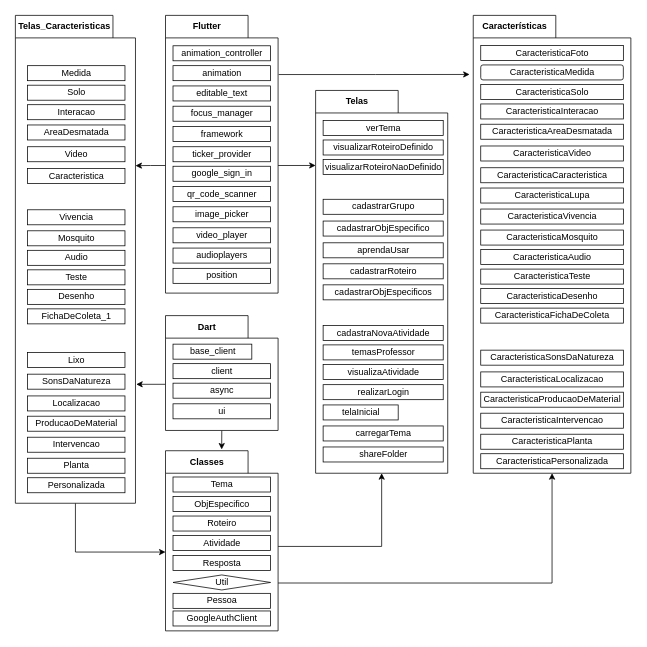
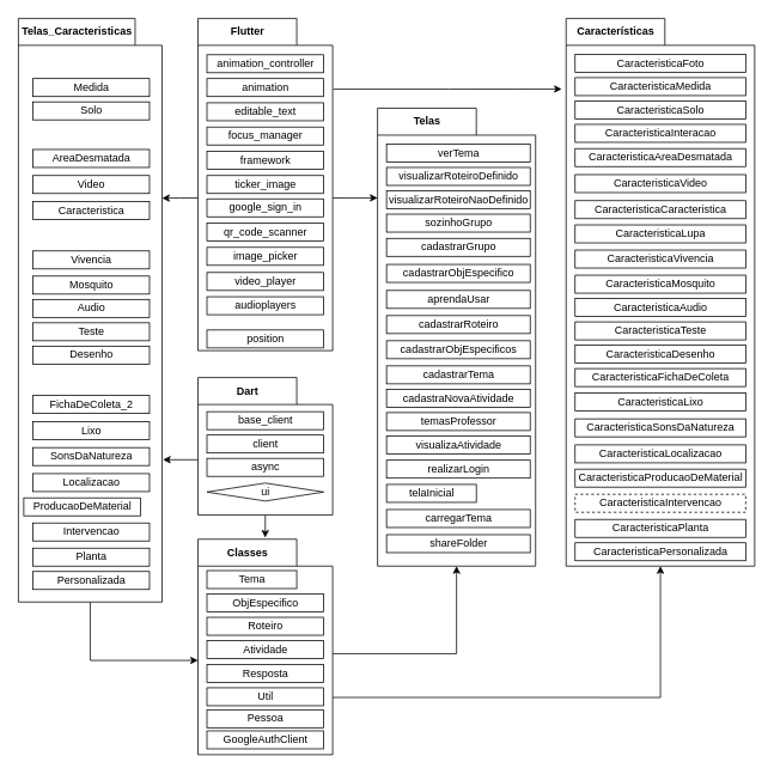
- <mxCell id="24" value="CaracteristicaMedida" style="html=1;shadow=0;labelBackgroundColor=none;sketch=0;fontColor=#000000;strokeWidth=1;gradientColor=none;rounded=1;" parent="18" vertex="1"><mxGeometry x="10" y="66" width="190" height="20" as="geometry" /></mxCell>
+ <mxCell id="24" value="CaracteristicaMedida" style="html=1;shadow=0;labelBackgroundColor=none;sketch=0;fontColor=#000000;strokeWidth=1;gradientColor=none;" parent="18" vertex="1"><mxGeometry x="10" y="66" width="190" height="20" as="geometry" /></mxCell>
- <mxCell id="78" value="Interacao" style="html=1;shadow=0;labelBackgroundColor=none;sketch=0;fontColor=#000000;strokeWidth=1;gradientColor=none;" parent="76" vertex="1"><mxGeometry x="16" y="119" width="130" height="20" as="geometry" /></mxCell>
- <mxCell id="11" value="ticker_provider" style="html=1;shadow=0;labelBackgroundColor=none;sketch=0;fontColor=#000000;strokeWidth=1;gradientColor=none;" parent="5" vertex="1"><mxGeometry x="10" y="175" width="130" height="20" as="geometry" /></mxCell>
+ <mxCell id="11" value="ticker_image" style="html=1;shadow=0;labelBackgroundColor=none;sketch=0;fontColor=#000000;strokeWidth=1;gradientColor=none;" parent="5" vertex="1"><mxGeometry x="10" y="175" width="130" height="20" as="geometry" /></mxCell>
+ <mxCell id="61" value="sozinhoGrupo" style="html=1;shadow=0;labelBackgroundColor=none;sketch=0;fontColor=#000000;strokeWidth=1;gradientColor=none;" parent="58" vertex="1"><mxGeometry x="10" y="118" width="160" height="20" as="geometry" /></mxCell>
- <mxCell id="17" value="position" style="html=1;shadow=0;labelBackgroundColor=none;sketch=0;fontColor=#000000;strokeWidth=1;gradientColor=none;" parent="5" vertex="1"><mxGeometry x="10" y="337" width="130" height="20" as="geometry" /></mxCell>
+ <mxCell id="17" value="position" style="html=1;shadow=0;labelBackgroundColor=none;sketch=0;fontColor=#000000;strokeWidth=1;gradientColor=none;" parent="5" vertex="1"><mxGeometry x="10" y="347" width="130" height="20" as="geometry" /></mxCell>
+ <mxCell id="68" value="cadastrarTema" style="html=1;shadow=0;labelBackgroundColor=none;sketch=0;fontColor=#000000;strokeWidth=1;gradientColor=none;" parent="58" vertex="1"><mxGeometry x="10" y="287" width="160" height="20" as="geometry" /></mxCell>
- <mxCell id="88" value="FichaDeColeta_1" style="html=1;shadow=0;labelBackgroundColor=none;sketch=0;fontColor=#000000;strokeWidth=1;gradientColor=none;" parent="76" vertex="1"><mxGeometry x="16" y="391" width="130" height="20" as="geometry" /></mxCell>
+ <mxCell id="34" value="CaracteristicaLixo" style="html=1;shadow=0;labelBackgroundColor=none;sketch=0;fontColor=#000000;strokeWidth=1;gradientColor=none;" parent="18" vertex="1"><mxGeometry x="10" y="417" width="190" height="20" as="geometry" /></mxCell>
+ <mxCell id="96" value="FichaDeColeta_2" style="html=1;shadow=0;labelBackgroundColor=none;sketch=0;fontColor=#000000;strokeWidth=1;gradientColor=none;" parent="76" vertex="1"><mxGeometry x="16" y="420" width="130" height="20" as="geometry" /></mxCell>
- <mxCell id="53" value="base_client" style="html=1;shadow=0;labelBackgroundColor=none;sketch=0;fontColor=#000000;strokeWidth=1;gradientColor=none;" parent="52" vertex="1"><mxGeometry x="10" y="38" width="105" height="20" as="geometry" /></mxCell>
+ <mxCell id="53" value="base_client" style="html=1;shadow=0;labelBackgroundColor=none;sketch=0;fontColor=#000000;strokeWidth=1;gradientColor=none;" parent="52" vertex="1"><mxGeometry x="10" y="38" width="130" height="20" as="geometry" /></mxCell>
- <mxCell id="56" value="ui" style="html=1;shadow=0;labelBackgroundColor=none;sketch=0;fontColor=#000000;strokeWidth=1;gradientColor=none;" parent="52" vertex="1"><mxGeometry x="10" y="117.5" width="130" height="20" as="geometry" /></mxCell>
+ <mxCell id="56" value="ui" style="rhombus;html=1;shadow=0;labelBackgroundColor=none;sketch=0;fontColor=#000000;strokeWidth=1;gradientColor=none;" parent="52" vertex="1"><mxGeometry x="10" y="117.5" width="130" height="20" as="geometry" /></mxCell>
- <mxCell id="38" value="CaracteristicaIntervencao" style="html=1;shadow=0;labelBackgroundColor=none;sketch=0;fontColor=#000000;strokeWidth=1;gradientColor=none;" parent="18" vertex="1"><mxGeometry x="10" y="530" width="190" height="20" as="geometry" /></mxCell>
+ <mxCell id="38" value="CaracteristicaIntervencao" style="html=1;shadow=0;labelBackgroundColor=none;sketch=0;fontColor=#000000;strokeWidth=1;gradientColor=none;dashed=1;" parent="18" vertex="1"><mxGeometry x="10" y="530" width="190" height="20" as="geometry" /></mxCell>
- <mxCell id="93" value="ProducaoDeMaterial" style="html=1;shadow=0;labelBackgroundColor=none;sketch=0;fontColor=#000000;strokeWidth=1;gradientColor=none;" parent="76" vertex="1"><mxGeometry x="16" y="534" width="130" height="20" as="geometry" /></mxCell>
+ <mxCell id="93" value="ProducaoDeMaterial" style="html=1;shadow=0;labelBackgroundColor=none;sketch=0;fontColor=#000000;strokeWidth=1;gradientColor=none;" parent="76" vertex="1"><mxGeometry x="6" y="534" width="130" height="20" as="geometry" /></mxCell>
- <mxCell id="43" value="Tema" style="html=1;shadow=0;labelBackgroundColor=none;sketch=0;fontColor=#000000;strokeWidth=1;gradientColor=none;" parent="42" vertex="1"><mxGeometry x="10" y="35" width="130" height="20" as="geometry" /></mxCell>
+ <mxCell id="43" value="Tema" style="html=1;shadow=0;labelBackgroundColor=none;sketch=0;fontColor=#000000;strokeWidth=1;gradientColor=none;" parent="42" vertex="1"><mxGeometry x="10" y="35" width="100" height="20" as="geometry" /></mxCell>
- <mxCell id="48" value="Util" style="rhombus;html=1;shadow=0;labelBackgroundColor=none;sketch=0;fontColor=#000000;strokeWidth=1;gradientColor=none;" parent="42" vertex="1"><mxGeometry x="10" y="165.5" width="130" height="20" as="geometry" /></mxCell>
+ <mxCell id="48" value="Util" style="html=1;shadow=0;labelBackgroundColor=none;sketch=0;fontColor=#000000;strokeWidth=1;gradientColor=none;" parent="42" vertex="1"><mxGeometry x="10" y="165.5" width="130" height="20" as="geometry" /></mxCell>
